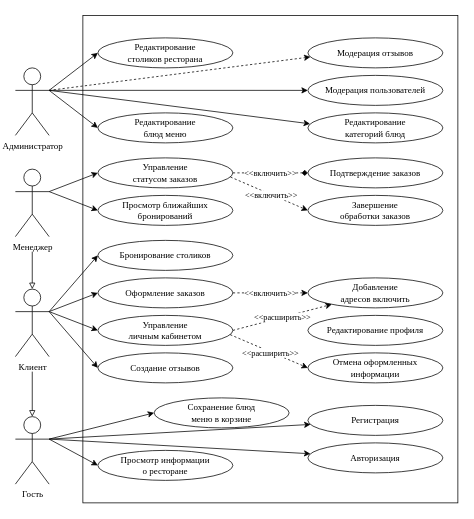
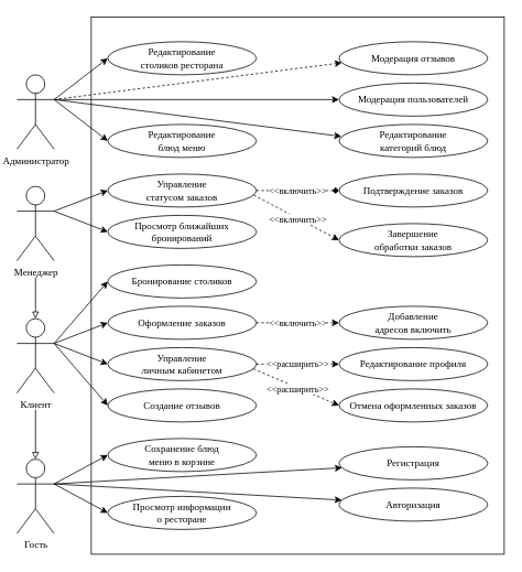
- <mxCell id="29" value="Завершение&lt;div&gt;обработки заказов&lt;/div&gt;" style="ellipse;whiteSpace=wrap;html=1;fillColor=none;fontFamily=Times New Roman;" parent="1" vertex="1"><mxGeometry x="410" y="260" width="180" height="40" as="geometry" /></mxCell>
+ <mxCell id="29" value="Завершение&lt;div&gt;обработки заказов&lt;/div&gt;" style="ellipse;whiteSpace=wrap;html=1;fillColor=none;fontFamily=Times New Roman;" parent="1" vertex="1"><mxGeometry x="410" y="270" width="180" height="40" as="geometry" /></mxCell>
- <mxCell id="19" value="&lt;span style=&quot;color: rgb(0, 0, 0); font-size: 11px; font-style: normal; font-variant-ligatures: normal; font-variant-caps: normal; font-weight: 400; letter-spacing: normal; orphans: 2; text-align: center; text-indent: 0px; text-transform: none; widows: 2; word-spacing: 0px; -webkit-text-stroke-width: 0px; text-decoration-thickness: initial; text-decoration-style: initial; text-decoration-color: initial; float: none; display: inline !important;&quot;&gt;&amp;lt;&amp;lt;расширить&amp;gt;&amp;gt;&lt;/span&gt;" style="rounded=0;orthogonalLoop=1;jettySize=auto;html=1;endArrow=classic;endFill=1;labelBackgroundColor=default;dashed=1;startArrow=none;startFill=0;exitX=1;exitY=0.5;exitDx=0;exitDy=0;fontFamily=Times New Roman;" parent="1" source="33" target="36" edge="1"><mxGeometry relative="1" as="geometry"><mxPoint as="offset" /></mxGeometry></mxCell>
+ <mxCell id="19" value="&lt;span style=&quot;color: rgb(0, 0, 0); font-size: 11px; font-style: normal; font-variant-ligatures: normal; font-variant-caps: normal; font-weight: 400; letter-spacing: normal; orphans: 2; text-align: center; text-indent: 0px; text-transform: none; widows: 2; word-spacing: 0px; -webkit-text-stroke-width: 0px; text-decoration-thickness: initial; text-decoration-style: initial; text-decoration-color: initial; float: none; display: inline !important;&quot;&gt;&amp;lt;&amp;lt;расширить&amp;gt;&amp;gt;&lt;/span&gt;" style="rounded=0;orthogonalLoop=1;jettySize=auto;html=1;endArrow=classic;endFill=1;labelBackgroundColor=default;dashed=1;startArrow=none;startFill=0;exitX=1;exitY=0.5;exitDx=0;exitDy=0;entryX=0;entryY=0.5;entryDx=0;entryDy=0;fontFamily=Times New Roman;" parent="1" source="33" target="20" edge="1"><mxGeometry relative="1" as="geometry"><mxPoint as="offset" /></mxGeometry></mxCell>
- <mxCell id="30" value="Отмена оформленных информации" style="ellipse;whiteSpace=wrap;html=1;fillColor=none;fontFamily=Times New Roman;" parent="1" vertex="1"><mxGeometry x="410" y="470" width="180" height="40" as="geometry" /></mxCell>
+ <mxCell id="30" value="Отмена оформленных заказов" style="ellipse;whiteSpace=wrap;html=1;fillColor=none;fontFamily=Times New Roman;" parent="1" vertex="1"><mxGeometry x="410" y="470" width="180" height="40" as="geometry" /></mxCell>
- <mxCell id="18" value="Сохранение блюд&lt;div&gt;меню&amp;nbsp;&lt;span style=&quot;background-color: initial;&quot;&gt;в корзине&lt;/span&gt;&lt;/div&gt;" style="ellipse;whiteSpace=wrap;html=1;fillColor=none;fontFamily=Times New Roman;" parent="1" vertex="1"><mxGeometry x="205" y="530" width="180" height="40" as="geometry" /></mxCell>
+ <mxCell id="18" value="Сохранение блюд&lt;div&gt;меню&amp;nbsp;&lt;span style=&quot;background-color: initial;&quot;&gt;в корзине&lt;/span&gt;&lt;/div&gt;" style="ellipse;whiteSpace=wrap;html=1;fillColor=none;fontFamily=Times New Roman;" parent="1" vertex="1"><mxGeometry x="130" y="530" width="180" height="40" as="geometry" /></mxCell>
